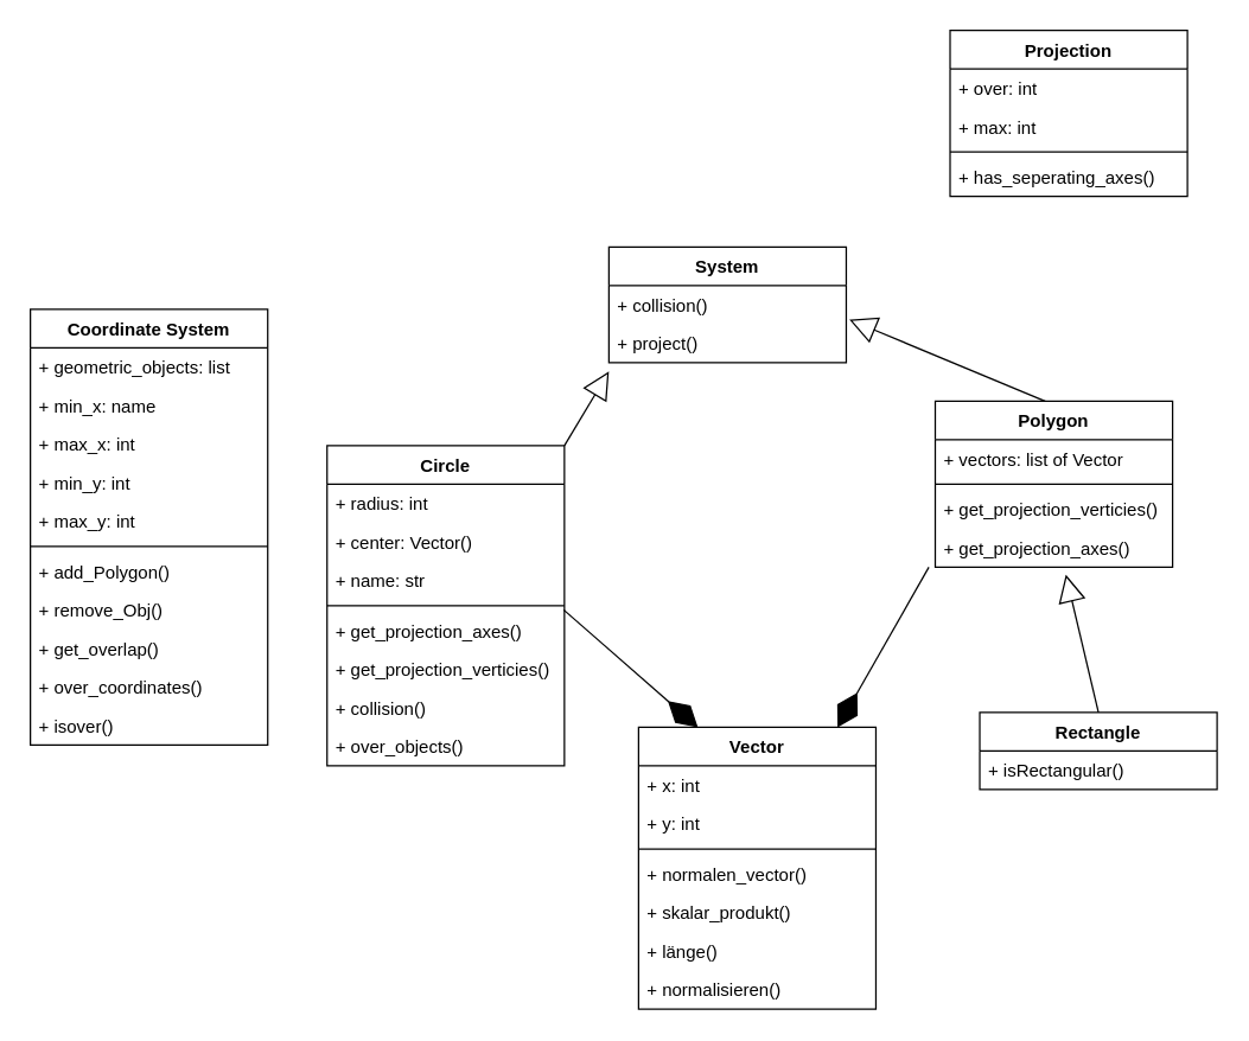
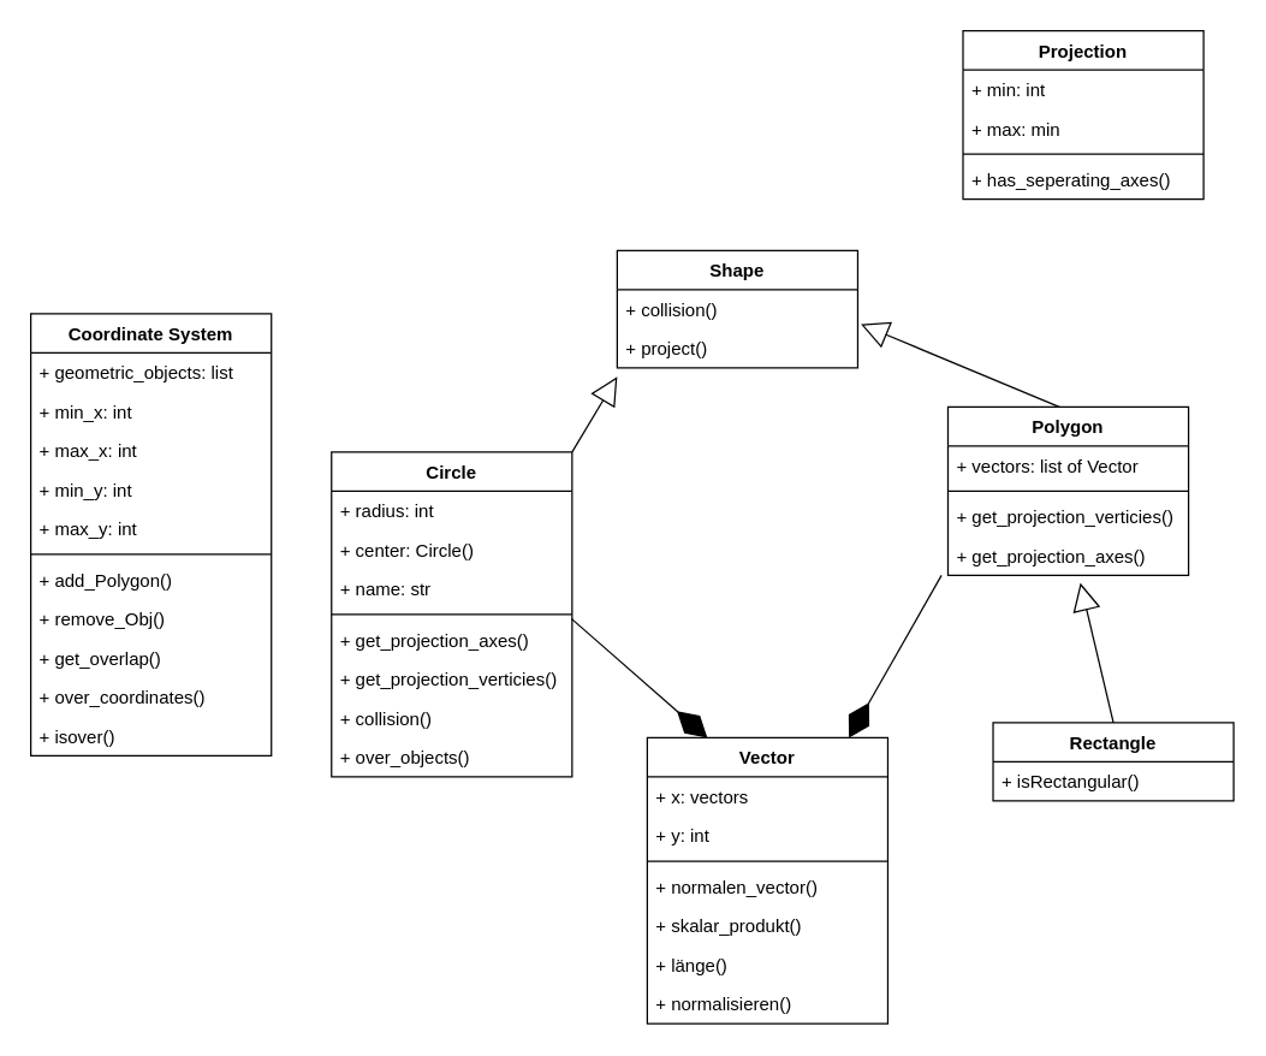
- <mxCell id="42" value="+ over: int" style="text;strokeColor=none;fillColor=none;align=left;verticalAlign=top;spacingLeft=4;spacingRight=4;overflow=hidden;rotatable=0;points=[[0,0.5],[1,0.5]];portConstraint=eastwest;" vertex="1" parent="41"><mxGeometry y="26" width="160" height="26" as="geometry" /></mxCell>
+ <mxCell id="42" value="+ min: int" style="text;strokeColor=none;fillColor=none;align=left;verticalAlign=top;spacingLeft=4;spacingRight=4;overflow=hidden;rotatable=0;points=[[0,0.5],[1,0.5]];portConstraint=eastwest;" vertex="1" parent="41"><mxGeometry y="26" width="160" height="26" as="geometry" /></mxCell>
- <mxCell id="43" value="+ max: int" style="text;strokeColor=none;fillColor=none;align=left;verticalAlign=top;spacingLeft=4;spacingRight=4;overflow=hidden;rotatable=0;points=[[0,0.5],[1,0.5]];portConstraint=eastwest;" vertex="1" parent="41"><mxGeometry y="52" width="160" height="26" as="geometry" /></mxCell>
+ <mxCell id="43" value="+ max: min" style="text;strokeColor=none;fillColor=none;align=left;verticalAlign=top;spacingLeft=4;spacingRight=4;overflow=hidden;rotatable=0;points=[[0,0.5],[1,0.5]];portConstraint=eastwest;" vertex="1" parent="41"><mxGeometry y="52" width="160" height="26" as="geometry" /></mxCell>
- <mxCell id="22" value="System" style="swimlane;fontStyle=1;align=center;verticalAlign=top;childLayout=stackLayout;horizontal=1;startSize=26;horizontalStack=0;resizeParent=1;resizeParentMax=0;resizeLast=0;collapsible=1;marginBottom=0;" vertex="1" parent="1"><mxGeometry x="410" y="166" width="160" height="78" as="geometry" /></mxCell>
+ <mxCell id="22" value="Shape" style="swimlane;fontStyle=1;align=center;verticalAlign=top;childLayout=stackLayout;horizontal=1;startSize=26;horizontalStack=0;resizeParent=1;resizeParentMax=0;resizeLast=0;collapsible=1;marginBottom=0;" vertex="1" parent="1"><mxGeometry x="410" y="166" width="160" height="78" as="geometry" /></mxCell>
- <mxCell id="12" value="+ min_x: name" style="text;strokeColor=none;fillColor=none;align=left;verticalAlign=top;spacingLeft=4;spacingRight=4;overflow=hidden;rotatable=0;points=[[0,0.5],[1,0.5]];portConstraint=eastwest;" vertex="1" parent="10"><mxGeometry y="52" width="160" height="26" as="geometry" /></mxCell>
+ <mxCell id="12" value="+ min_x: int" style="text;strokeColor=none;fillColor=none;align=left;verticalAlign=top;spacingLeft=4;spacingRight=4;overflow=hidden;rotatable=0;points=[[0,0.5],[1,0.5]];portConstraint=eastwest;" vertex="1" parent="10"><mxGeometry y="52" width="160" height="26" as="geometry" /></mxCell>
- <mxCell id="34" value="+ center: Vector()" style="text;strokeColor=none;fillColor=none;align=left;verticalAlign=top;spacingLeft=4;spacingRight=4;overflow=hidden;rotatable=0;points=[[0,0.5],[1,0.5]];portConstraint=eastwest;" vertex="1" parent="32"><mxGeometry y="52" width="160" height="26" as="geometry" /></mxCell>
+ <mxCell id="34" value="+ center: Circle()" style="text;strokeColor=none;fillColor=none;align=left;verticalAlign=top;spacingLeft=4;spacingRight=4;overflow=hidden;rotatable=0;points=[[0,0.5],[1,0.5]];portConstraint=eastwest;" vertex="1" parent="32"><mxGeometry y="52" width="160" height="26" as="geometry" /></mxCell>
- <mxCell id="3" value="+ x: int" style="text;strokeColor=none;fillColor=none;align=left;verticalAlign=top;spacingLeft=4;spacingRight=4;overflow=hidden;rotatable=0;points=[[0,0.5],[1,0.5]];portConstraint=eastwest;" vertex="1" parent="2"><mxGeometry y="26" width="160" height="26" as="geometry" /></mxCell>
+ <mxCell id="3" value="+ x: vectors" style="text;strokeColor=none;fillColor=none;align=left;verticalAlign=top;spacingLeft=4;spacingRight=4;overflow=hidden;rotatable=0;points=[[0,0.5],[1,0.5]];portConstraint=eastwest;" vertex="1" parent="2"><mxGeometry y="26" width="160" height="26" as="geometry" /></mxCell>
